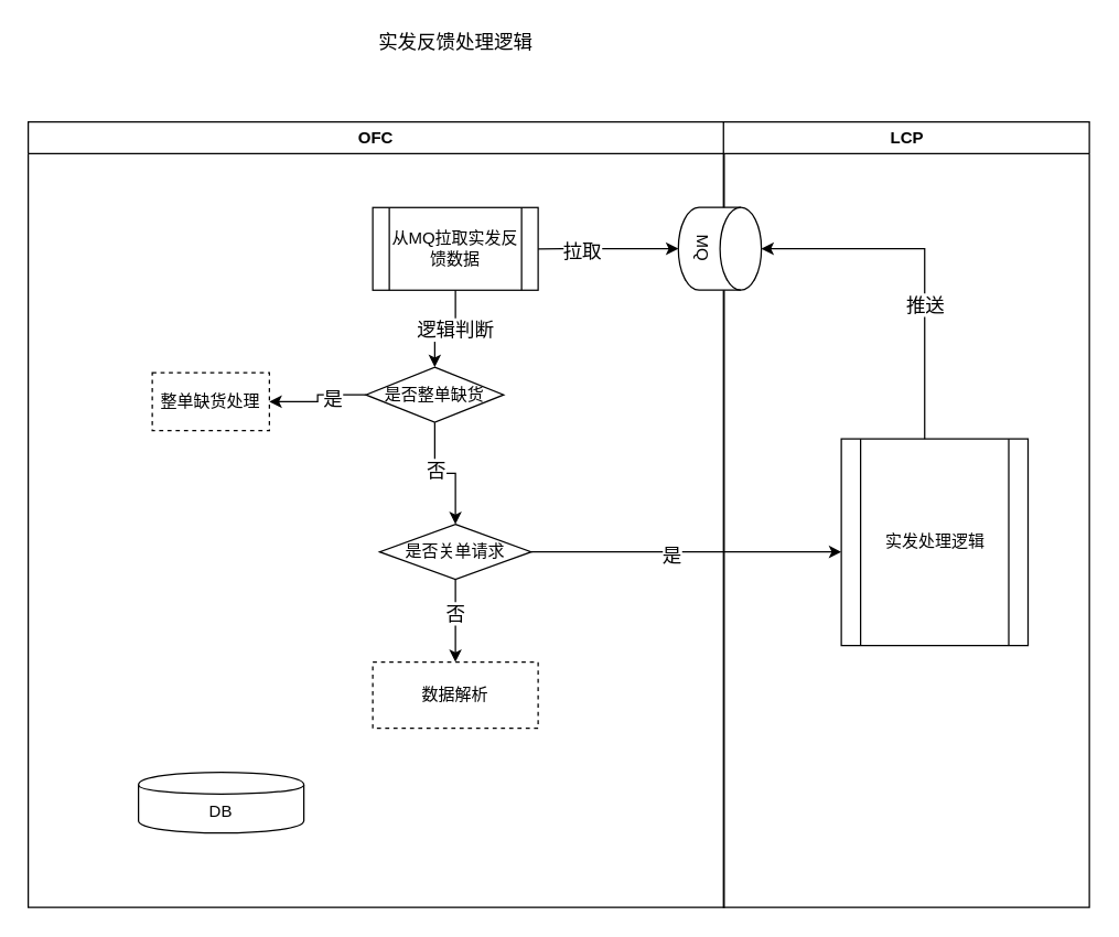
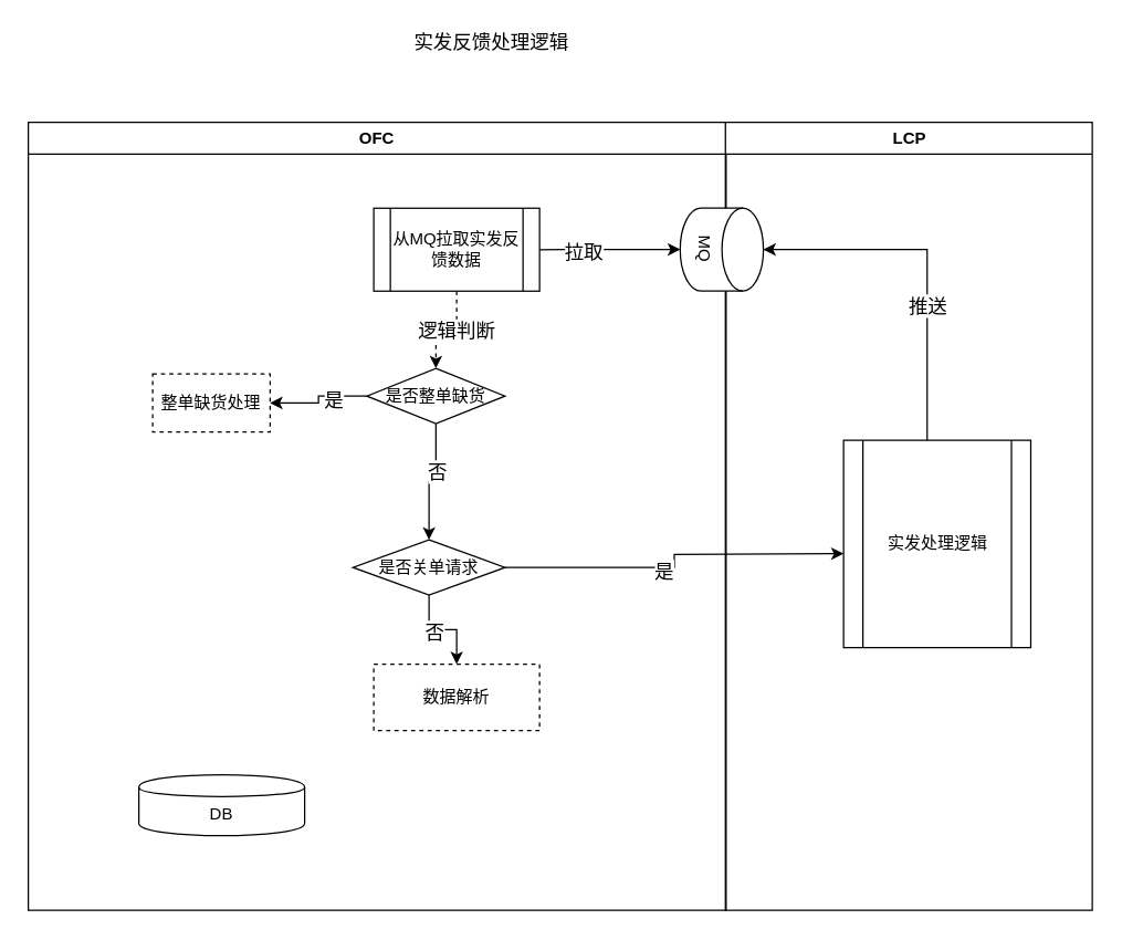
- <mxCell id="26" value="实发反馈处理逻辑" style="text;html=1;align=center;verticalAlign=middle;resizable=0;points=[];autosize=2;fontSize=14;" vertex="1" parent="1"><mxGeometry x="275" y="20" width="110" height="20" as="geometry" /></mxCell>
+ <mxCell id="26" value="实发反馈处理逻辑" style="text;html=1;align=center;verticalAlign=middle;resizable=0;points=[];autosize=2;fontSize=14;" vertex="1" parent="1"><mxGeometry x="300" y="20" width="110" height="20" as="geometry" /></mxCell>
- <mxCell id="5" value="" style="edgeStyle=orthogonalEdgeStyle;rounded=0;orthogonalLoop=1;jettySize=auto;html=1;" edge="1" parent="2" source="3" target="4"><mxGeometry relative="1" as="geometry" /></mxCell>
+ <mxCell id="5" value="" style="edgeStyle=orthogonalEdgeStyle;rounded=0;orthogonalLoop=1;jettySize=auto;html=1;dashed=1;" edge="1" parent="2" source="3" target="4"><mxGeometry relative="1" as="geometry" /></mxCell>
- <mxCell id="10" value="是否关单请求" style="rhombus;whiteSpace=wrap;html=1;" vertex="1" parent="2"><mxGeometry x="255" y="292" width="110" height="40" as="geometry" /></mxCell>
+ <mxCell id="10" value="是否关单请求" style="rhombus;whiteSpace=wrap;html=1;" vertex="1" parent="2"><mxGeometry x="235" y="302" width="110" height="40" as="geometry" /></mxCell>
